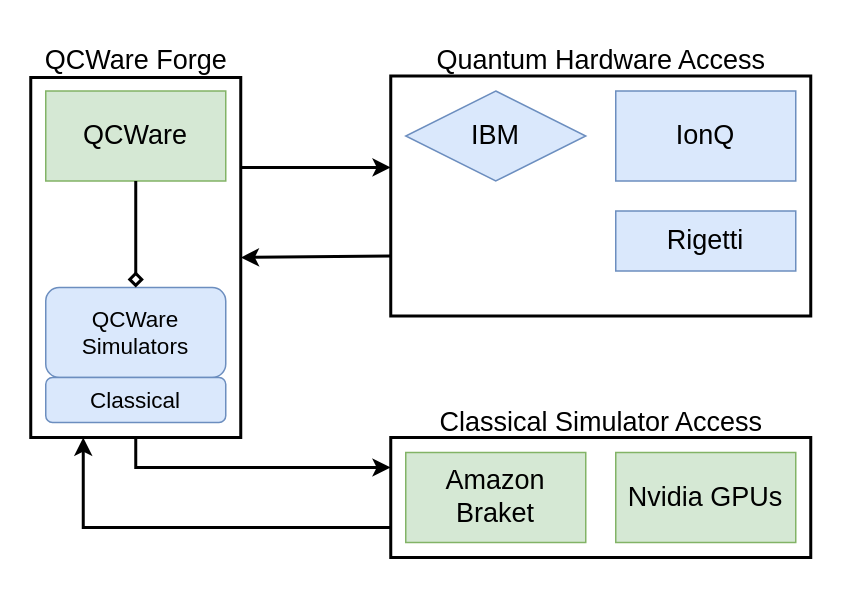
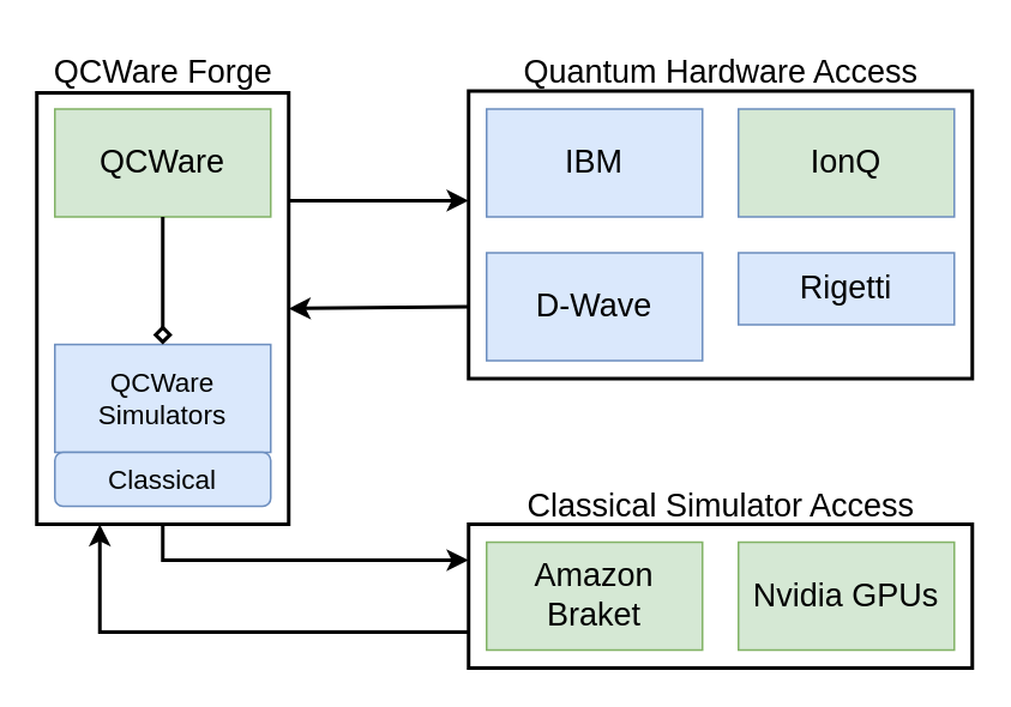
- <mxCell id="8" value="&lt;font style=&quot;font-size: 18px;&quot;&gt;IBM&lt;/font&gt;" style="rhombus;whiteSpace=wrap;html=1;fillColor=#dae8fc;strokeColor=#6c8ebf;" parent="4" vertex="1"><mxGeometry x="10" y="10" width="120" height="60" as="geometry" /></mxCell>
+ <mxCell id="8" value="&lt;font style=&quot;font-size: 18px;&quot;&gt;IBM&lt;/font&gt;" style="rounded=0;whiteSpace=wrap;html=1;fillColor=#dae8fc;strokeColor=#6c8ebf;" parent="4" vertex="1"><mxGeometry x="10" y="10" width="120" height="60" as="geometry" /></mxCell>
- <mxCell id="7" value="&lt;font style=&quot;font-size: 18px;&quot;&gt;IonQ&lt;/font&gt;" style="rounded=0;whiteSpace=wrap;html=1;fillColor=#dae8fc;strokeColor=#6c8ebf;" parent="4" vertex="1"><mxGeometry x="150" y="10" width="120" height="60" as="geometry" /></mxCell>
+ <mxCell id="7" value="&lt;font style=&quot;font-size: 18px;&quot;&gt;IonQ&lt;/font&gt;" style="rounded=0;whiteSpace=wrap;html=1;fillColor=#d5e8d4;strokeColor=#6c8ebf;" parent="4" vertex="1"><mxGeometry x="150" y="10" width="120" height="60" as="geometry" /></mxCell>
+ <mxCell id="9" value="&lt;font style=&quot;font-size: 18px;&quot;&gt;D-Wave&lt;/font&gt;" style="rounded=0;whiteSpace=wrap;html=1;fillColor=#dae8fc;strokeColor=#6c8ebf;" parent="4" vertex="1"><mxGeometry x="10" y="90" width="120" height="60" as="geometry" /></mxCell>
- <mxCell id="21" value="&lt;font style=&quot;font-size: 15px;&quot;&gt;QCWare Simulators&lt;/font&gt;" style="whiteSpace=wrap;html=1;fillColor=#dae8fc;strokeColor=#6c8ebf;container=0;rounded=1;" parent="18" vertex="1"><mxGeometry x="10" y="171" width="120" height="60" as="geometry" /></mxCell>
+ <mxCell id="21" value="&lt;font style=&quot;font-size: 15px;&quot;&gt;QCWare Simulators&lt;/font&gt;" style="rounded=0;whiteSpace=wrap;html=1;fillColor=#dae8fc;strokeColor=#6c8ebf;container=0;" parent="18" vertex="1"><mxGeometry x="10" y="171" width="120" height="60" as="geometry" /></mxCell>
